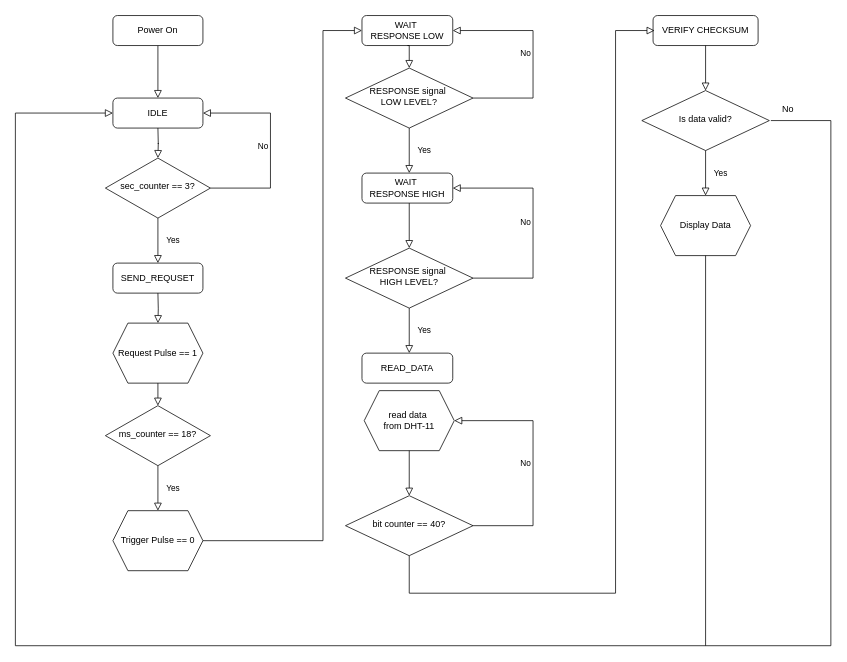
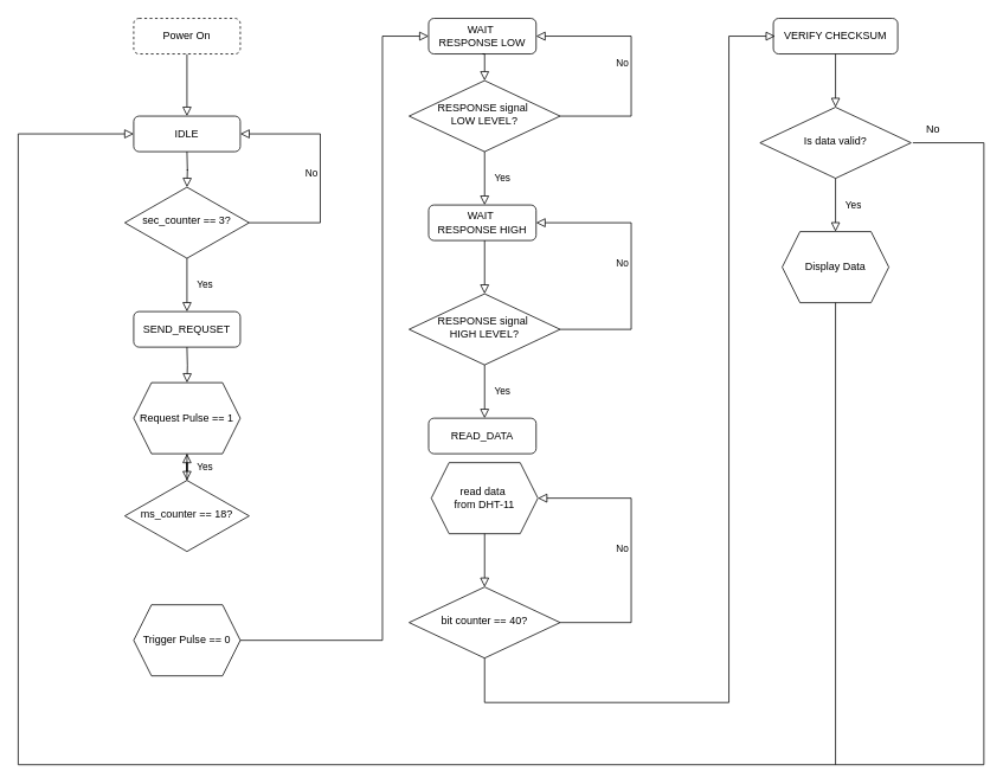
- <mxCell id="3" value="Power On" style="rounded=1;whiteSpace=wrap;html=1;fontSize=12;glass=0;strokeWidth=1;shadow=0;" parent="1" vertex="1"><mxGeometry x="150" y="20" width="120" height="40" as="geometry" /></mxCell>
+ <mxCell id="3" value="Power On" style="rounded=1;whiteSpace=wrap;html=1;fontSize=12;glass=0;strokeWidth=1;shadow=0;dashed=1;" parent="1" vertex="1"><mxGeometry x="150" y="20" width="120" height="40" as="geometry" /></mxCell>
- <mxCell id="4" value="Yes" style="rounded=0;html=1;jettySize=auto;orthogonalLoop=1;fontSize=11;endArrow=block;endFill=0;endSize=8;strokeWidth=1;shadow=0;labelBackgroundColor=none;edgeStyle=orthogonalEdgeStyle;entryX=0.5;entryY=0;entryDx=0;entryDy=0;" parent="1" source="5" target="13" edge="1"><mxGeometry y="20" relative="1" as="geometry"><mxPoint as="offset" /><mxPoint x="210" y="660" as="targetPoint" /></mxGeometry></mxCell>
+ <mxCell id="4" value="Yes" style="rounded=0;html=1;jettySize=auto;orthogonalLoop=1;fontSize=11;endArrow=block;endFill=0;endSize=8;strokeWidth=1;shadow=0;labelBackgroundColor=none;edgeStyle=orthogonalEdgeStyle;" parent="1" source="5" target="11" edge="1"><mxGeometry y="20" relative="1" as="geometry"><mxPoint as="offset" /><mxPoint x="210" y="660" as="targetPoint" /></mxGeometry></mxCell>
